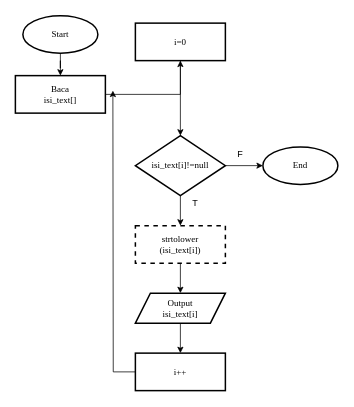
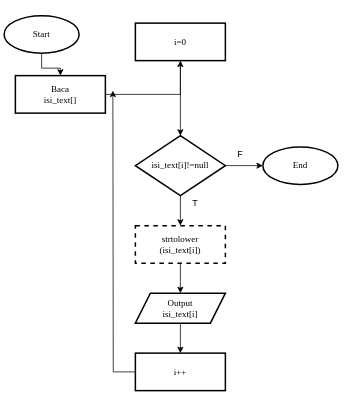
- <mxCell id="3" value="&lt;font face=&quot;Times New Roman&quot;&gt;Start&lt;br&gt;&lt;/font&gt;" style="strokeWidth=2;html=1;shape=mxgraph.flowchart.start_1;whiteSpace=wrap;" parent="1" vertex="1"><mxGeometry x="30" y="20" width="100" height="50" as="geometry" /></mxCell>
+ <mxCell id="3" value="&lt;font face=&quot;Times New Roman&quot;&gt;Start&lt;br&gt;&lt;/font&gt;" style="strokeWidth=2;html=1;shape=mxgraph.flowchart.start_1;whiteSpace=wrap;" parent="1" vertex="1"><mxGeometry x="5" y="20" width="100" height="50" as="geometry" /></mxCell>
